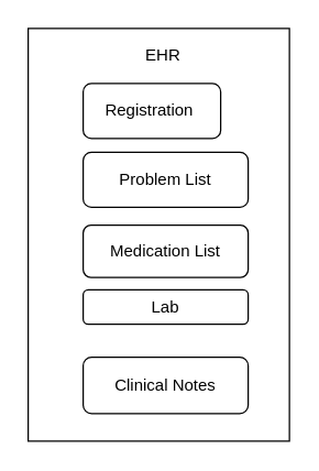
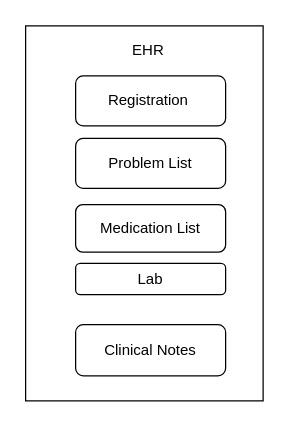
- <mxCell id="4" value="Registration&amp;nbsp;" style="rounded=1;whiteSpace=wrap;html=1;" vertex="1" parent="1"><mxGeometry x="60" y="60" width="100" height="40" as="geometry" /></mxCell>
+ <mxCell id="4" value="Registration&amp;nbsp;" style="rounded=1;whiteSpace=wrap;html=1;" vertex="1" parent="1"><mxGeometry x="60" y="60" width="120" height="40" as="geometry" /></mxCell>
